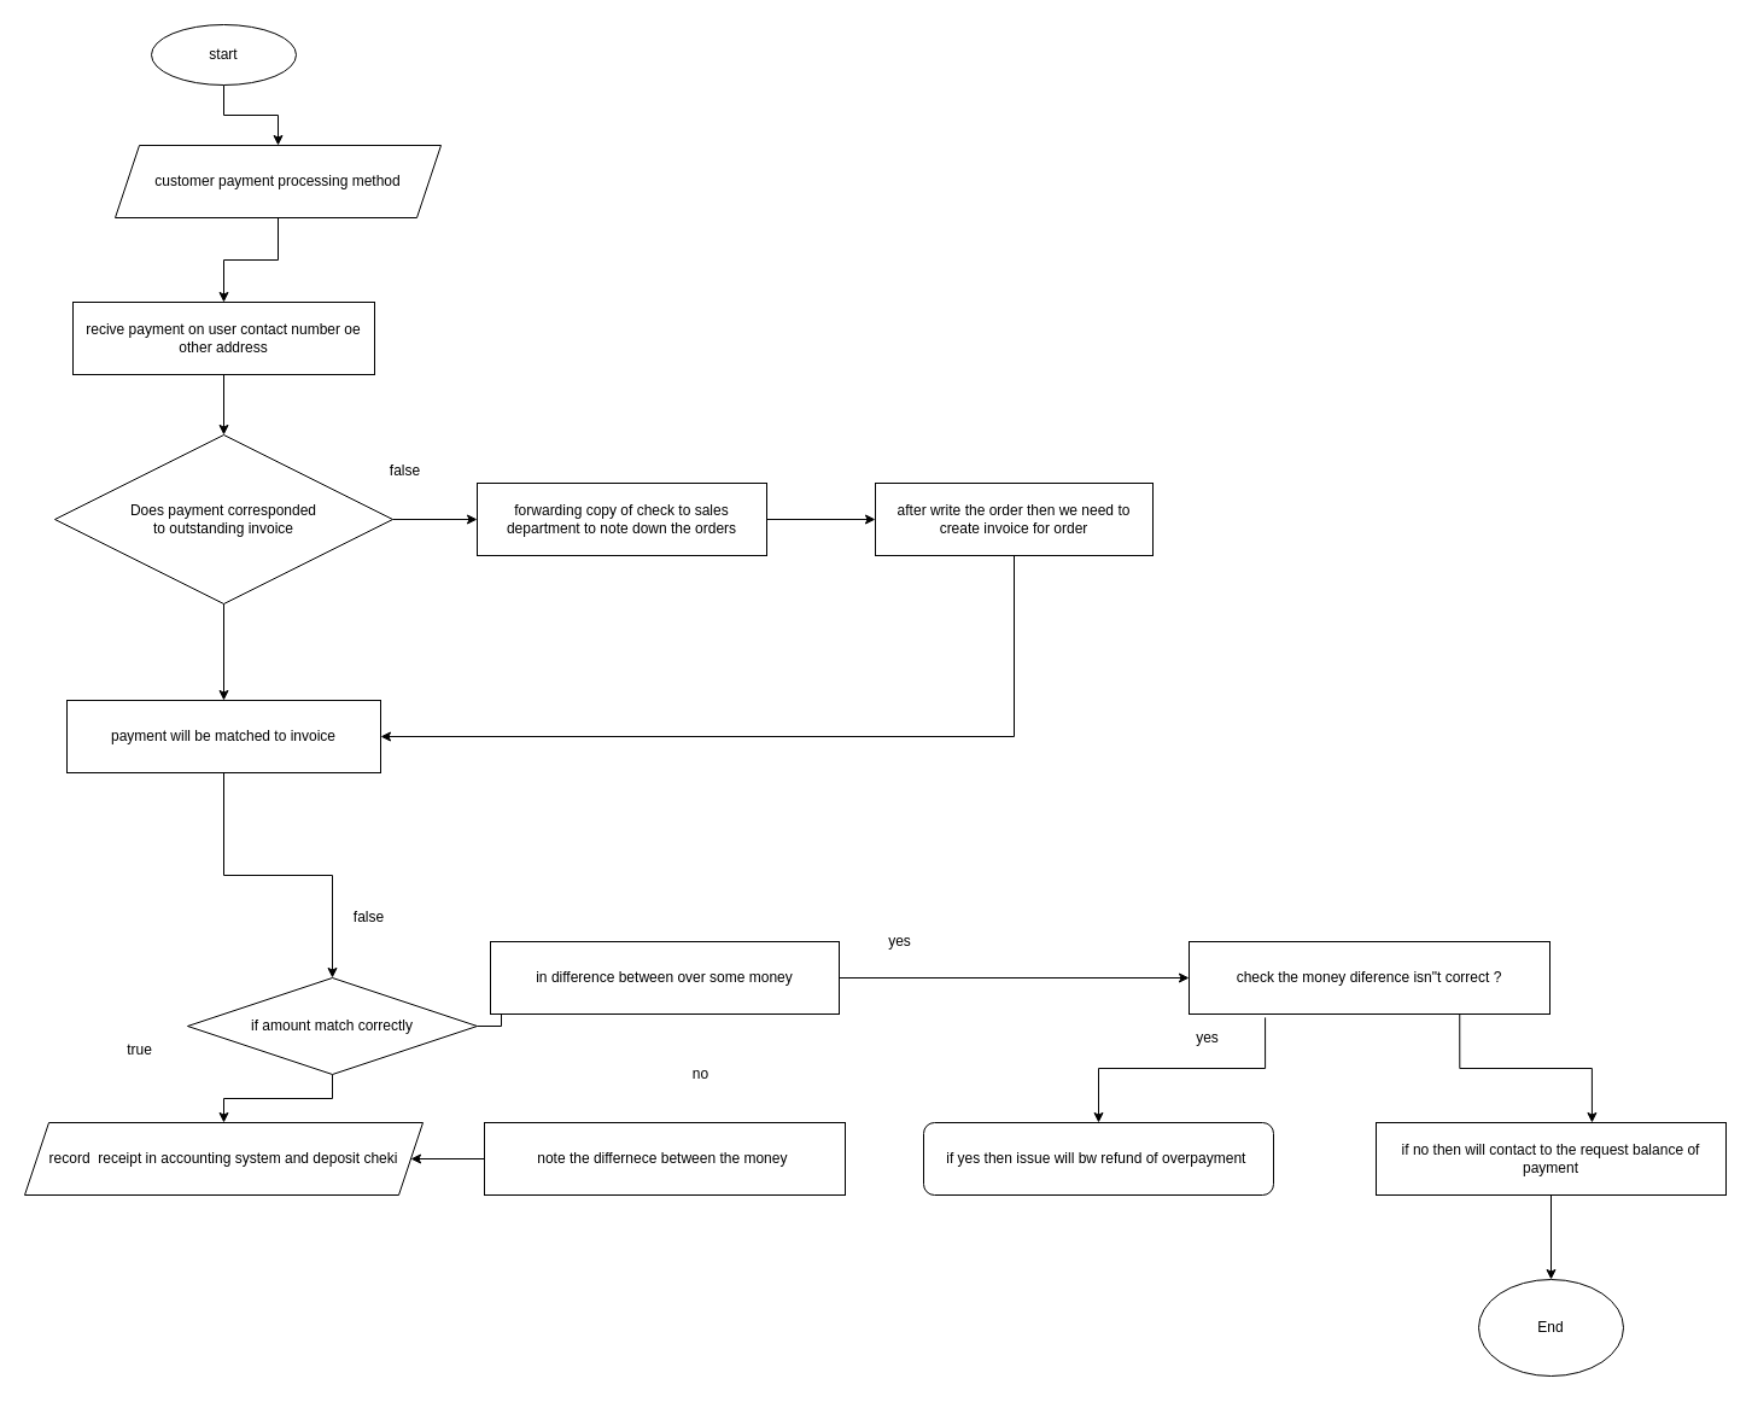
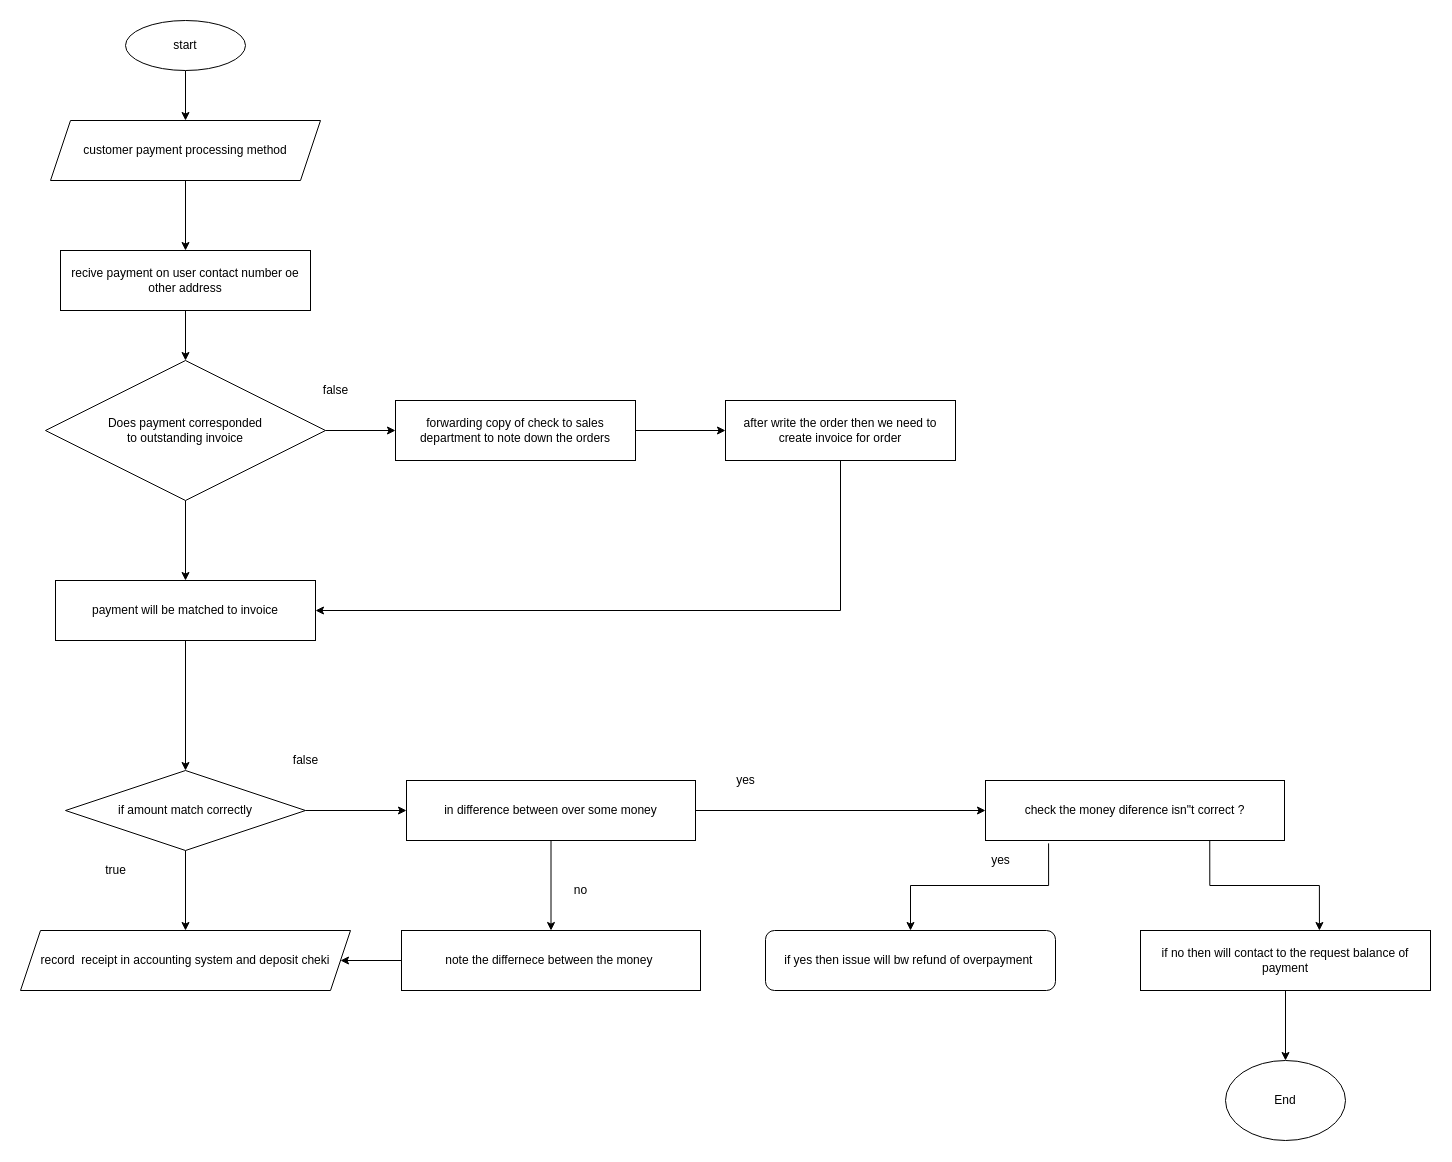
- <mxCell id="5" value="customer payment processing method" style="shape=parallelogram;perimeter=parallelogramPerimeter;whiteSpace=wrap;html=1;fixedSize=1;" vertex="1" parent="1"><mxGeometry x="95" y="120" width="270" height="60" as="geometry" /></mxCell>
+ <mxCell id="5" value="customer payment processing method" style="shape=parallelogram;perimeter=parallelogramPerimeter;whiteSpace=wrap;html=1;fixedSize=1;" vertex="1" parent="1"><mxGeometry x="50" y="120" width="270" height="60" as="geometry" /></mxCell>
- <mxCell id="20" value="if amount match correctly" style="rhombus;whiteSpace=wrap;html=1;" vertex="1" parent="1"><mxGeometry x="155" y="810" width="240" height="80" as="geometry" /></mxCell>
+ <mxCell id="20" value="if amount match correctly" style="rhombus;whiteSpace=wrap;html=1;" vertex="1" parent="1"><mxGeometry x="65" y="770" width="240" height="80" as="geometry" /></mxCell>
+ <mxCell id="21" style="edgeStyle=orthogonalEdgeStyle;rounded=0;orthogonalLoop=1;jettySize=auto;html=1;exitX=0.5;exitY=1;exitDx=0;exitDy=0;entryX=0.5;entryY=0;entryDx=0;entryDy=0;" edge="1" parent="1" source="23" target="28"><mxGeometry relative="1" as="geometry" /></mxCell>
